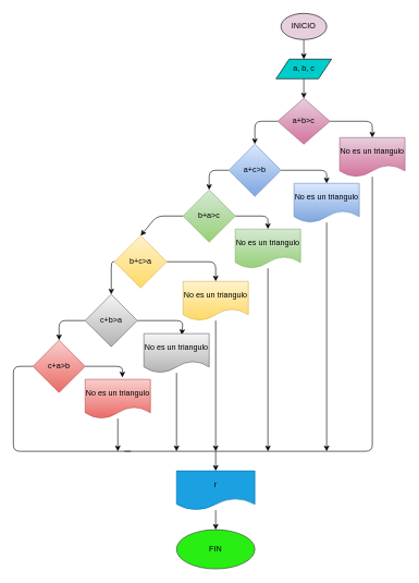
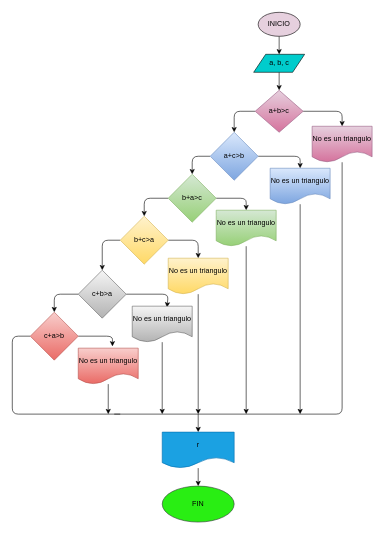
- <mxCell id="17" value="&lt;font color=&quot;#000000&quot;&gt;b+c&amp;gt;a&lt;/font&gt;" style="rhombus;whiteSpace=wrap;html=1;fillColor=#fff2cc;strokeColor=#d6b656;gradientColor=#ffd966;" parent="1" vertex="1"><mxGeometry x="175" y="360" width="80" height="80" as="geometry" /></mxCell>
+ <mxCell id="17" value="&lt;font color=&quot;#000000&quot;&gt;b+c&amp;gt;a&lt;/font&gt;" style="rhombus;whiteSpace=wrap;html=1;fillColor=#fff2cc;strokeColor=#d6b656;gradientColor=#ffd966;" parent="1" vertex="1"><mxGeometry x="200" y="360" width="80" height="80" as="geometry" /></mxCell>
